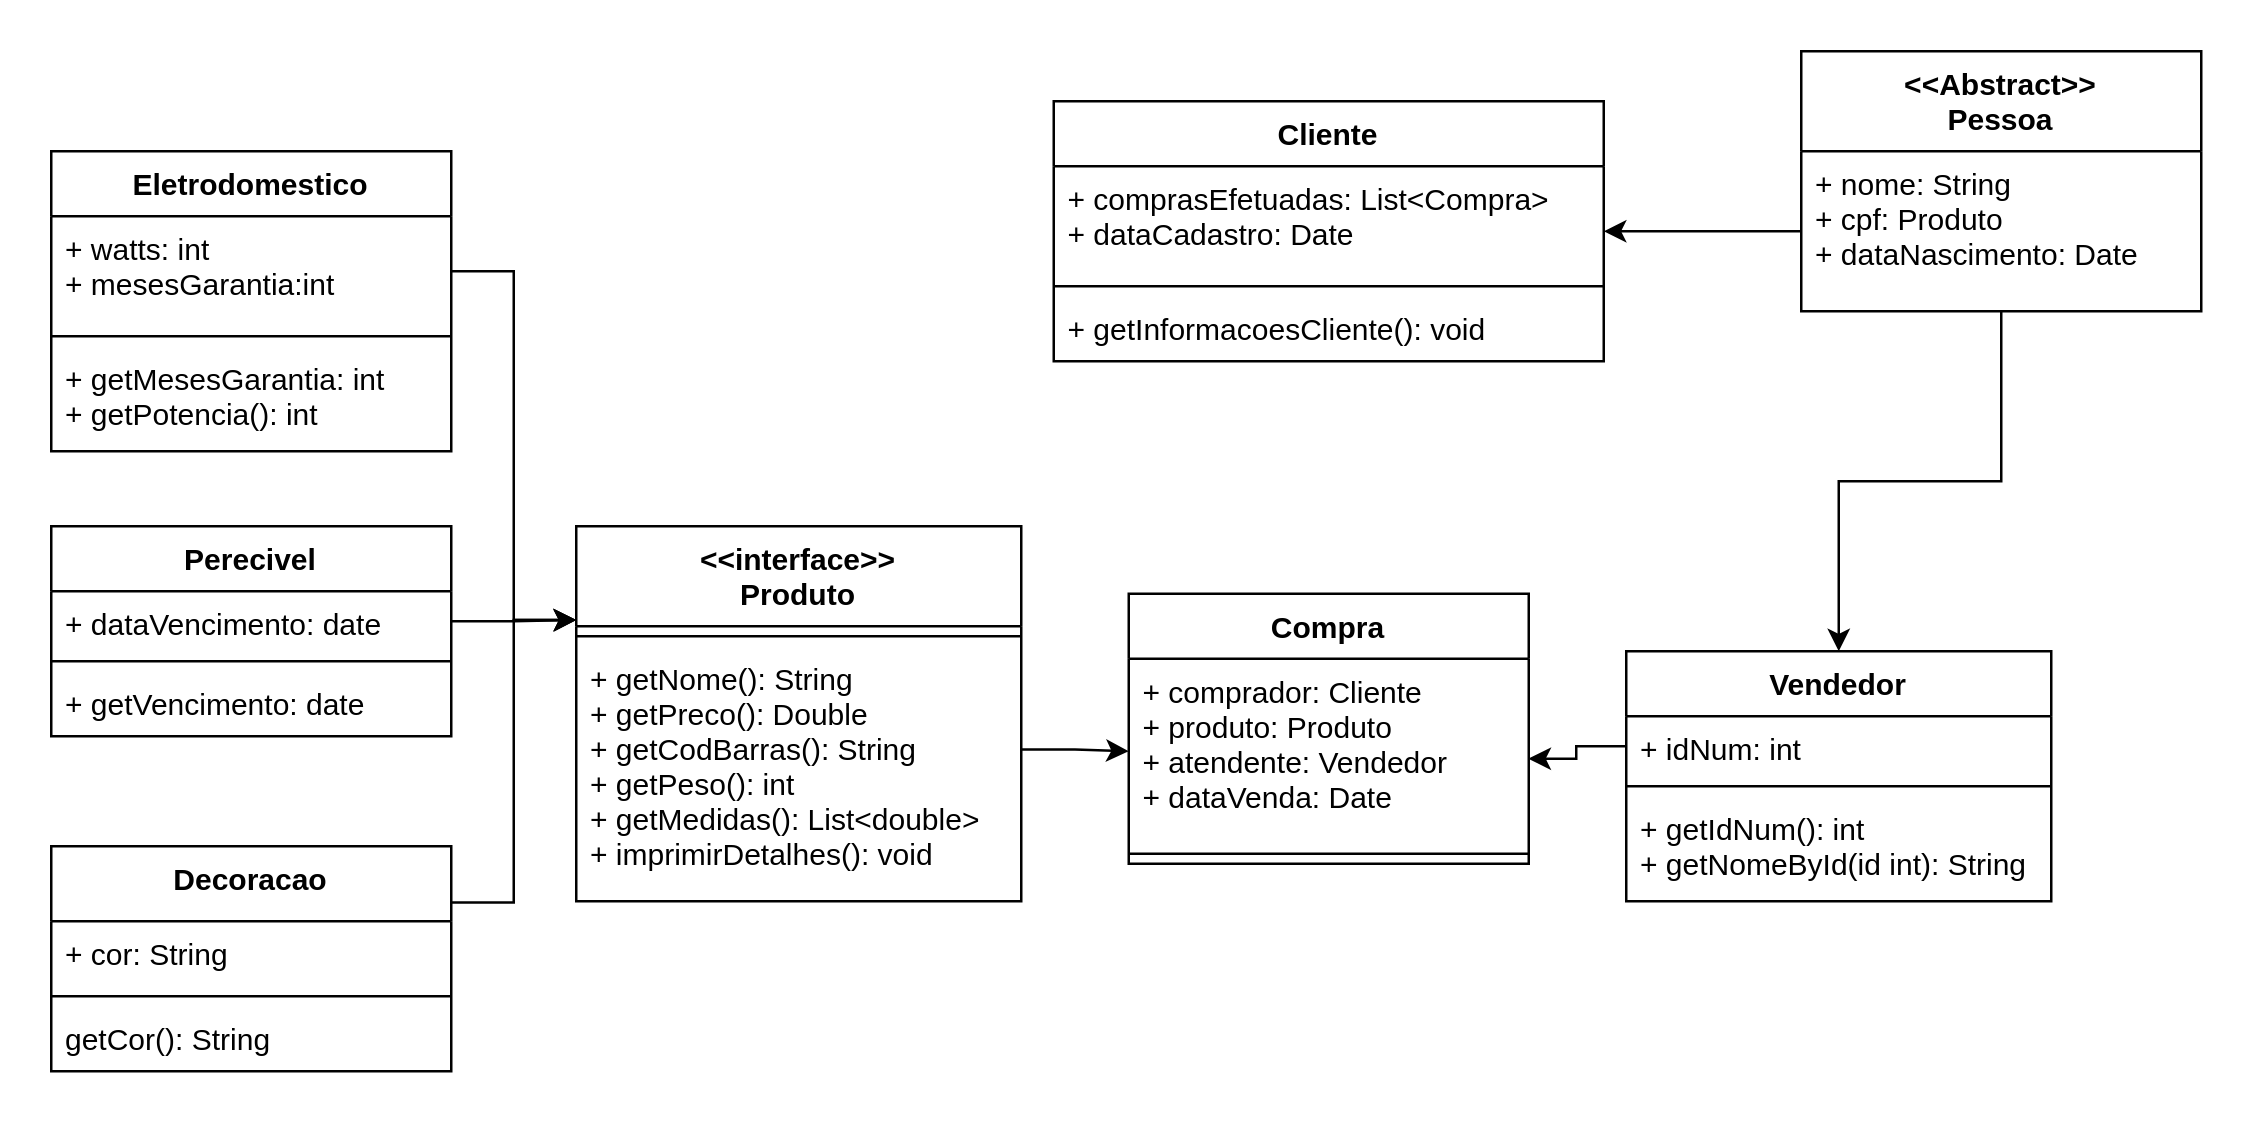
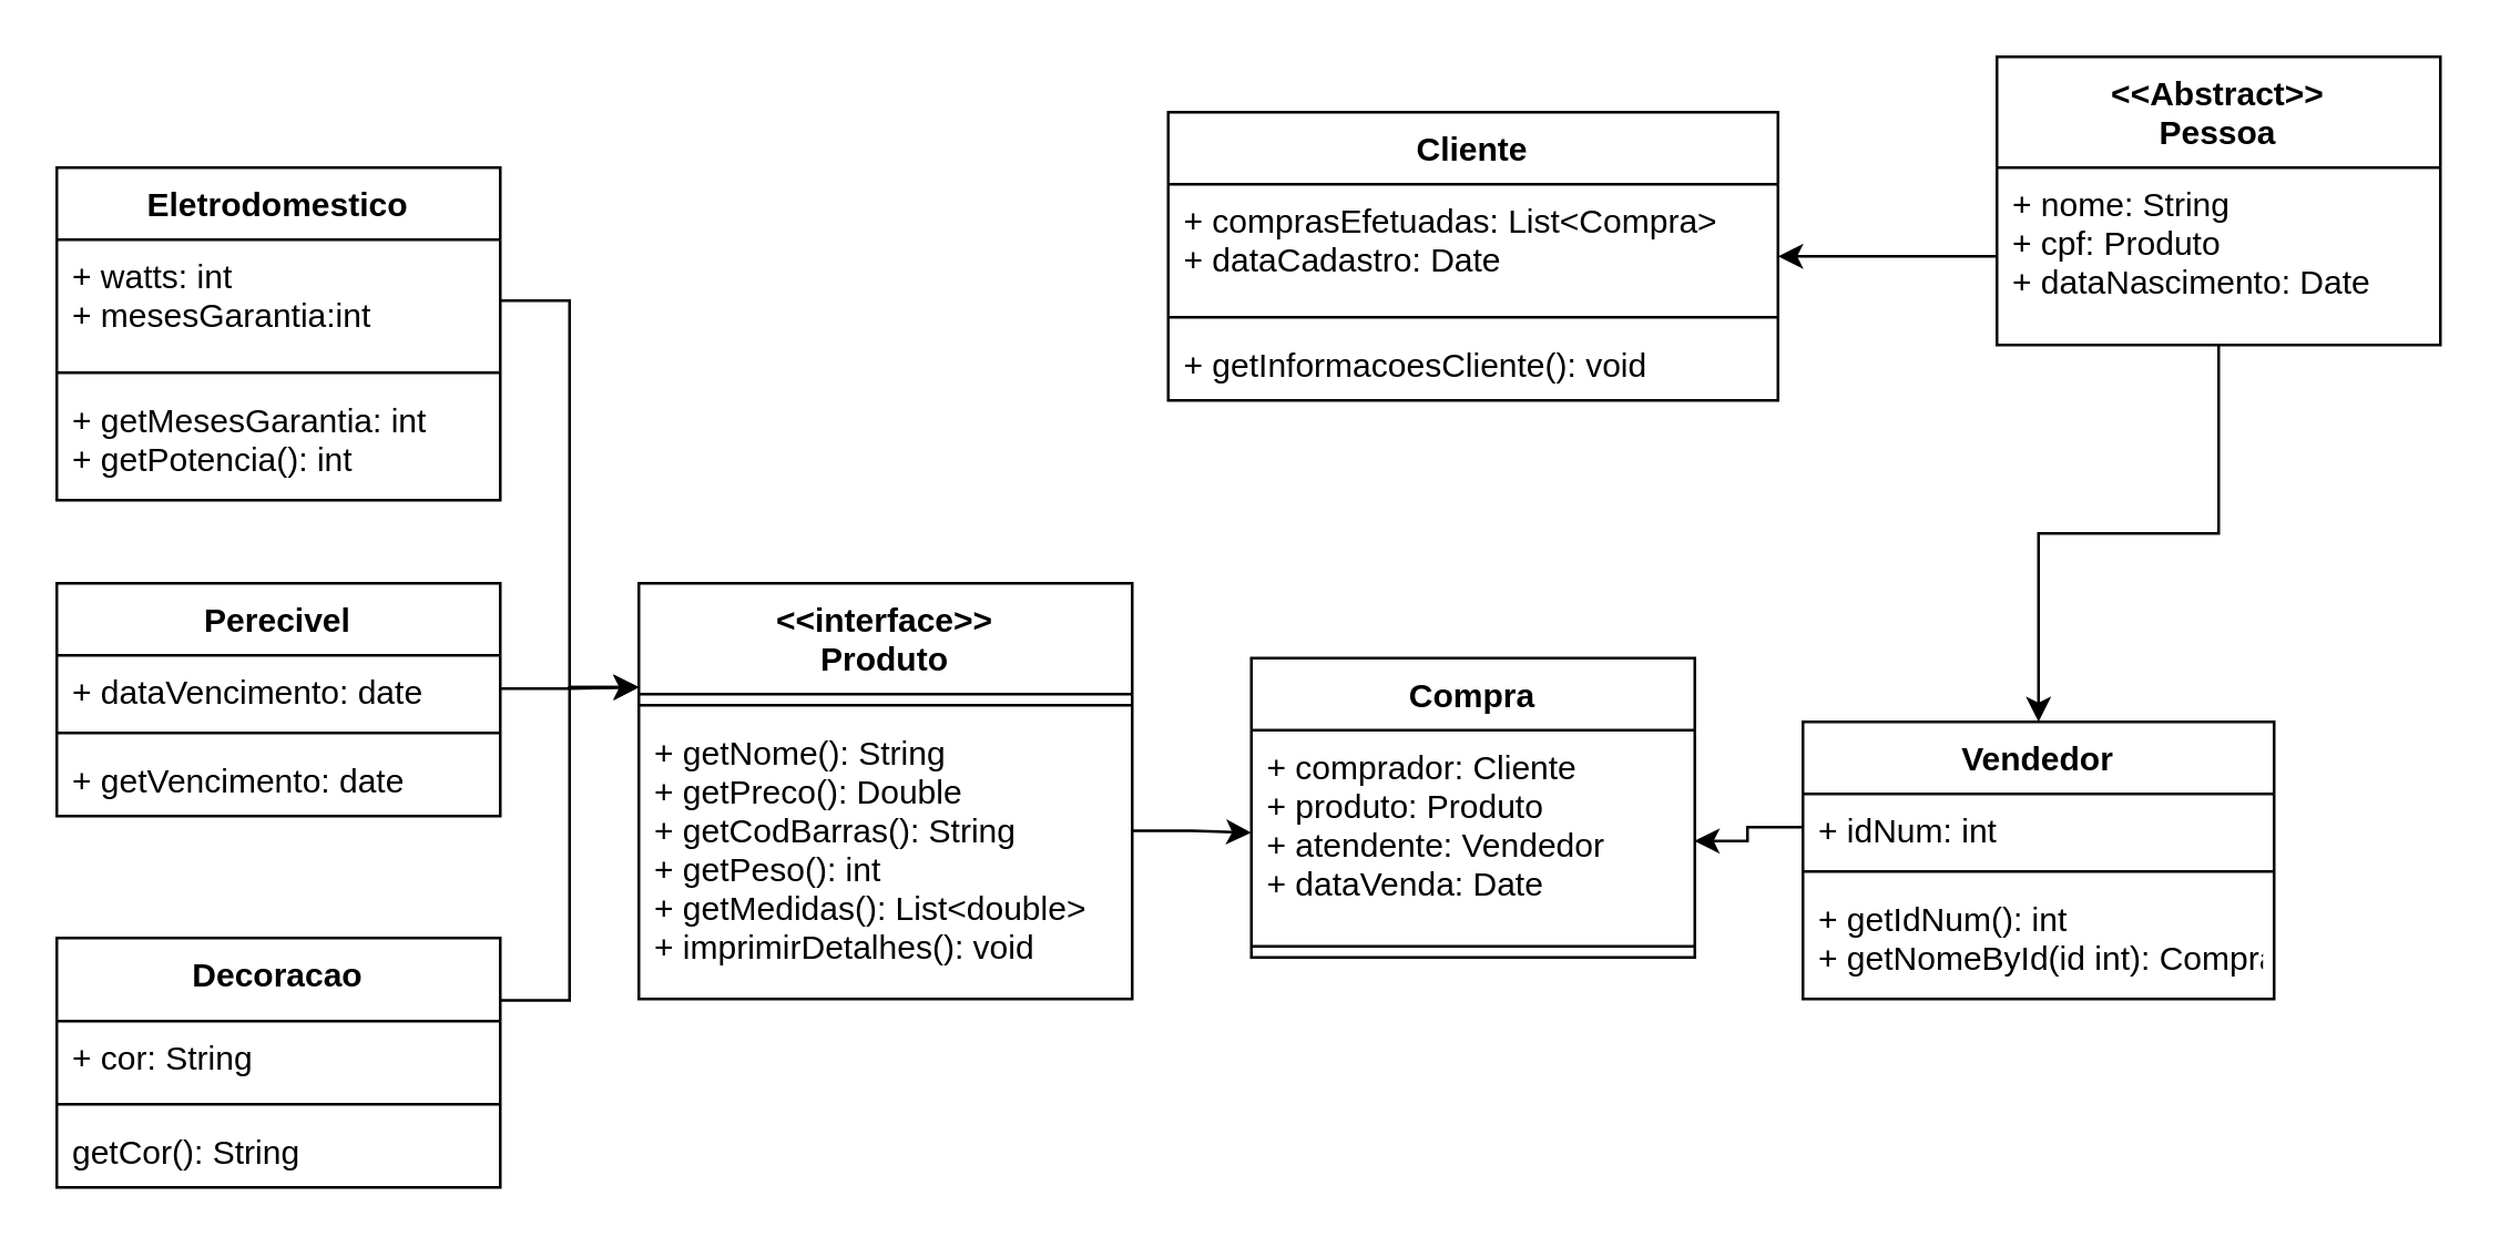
- <mxCell id="34" value="+ getIdNum(): int&#10;+ getNomeById(id int): String" style="text;strokeColor=none;fillColor=none;align=left;verticalAlign=top;spacingLeft=4;spacingRight=4;overflow=hidden;rotatable=0;points=[[0,0.5],[1,0.5]];portConstraint=eastwest;" parent="31" vertex="1"><mxGeometry y="58" width="170" height="42" as="geometry" /></mxCell>
+ <mxCell id="34" value="+ getIdNum(): int&#10;+ getNomeById(id int): Compra" style="text;strokeColor=none;fillColor=none;align=left;verticalAlign=top;spacingLeft=4;spacingRight=4;overflow=hidden;rotatable=0;points=[[0,0.5],[1,0.5]];portConstraint=eastwest;" parent="31" vertex="1"><mxGeometry y="58" width="170" height="42" as="geometry" /></mxCell>
